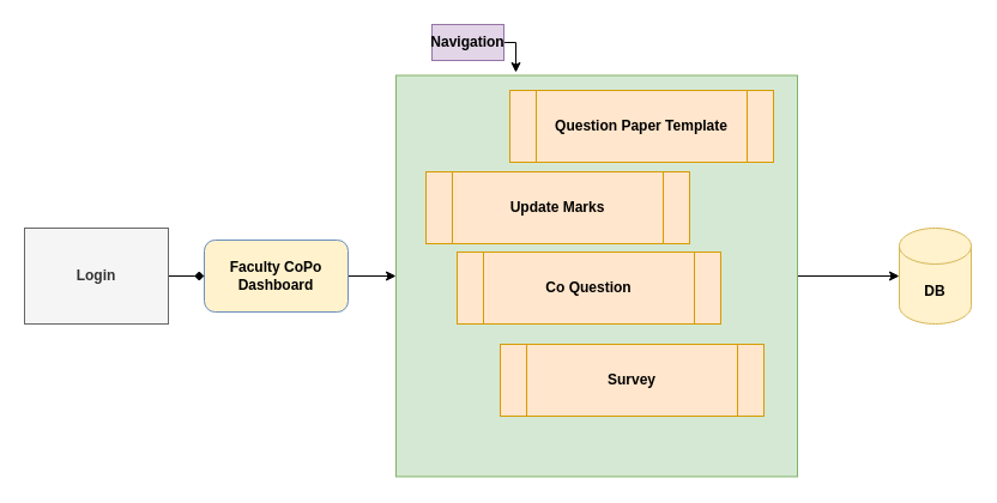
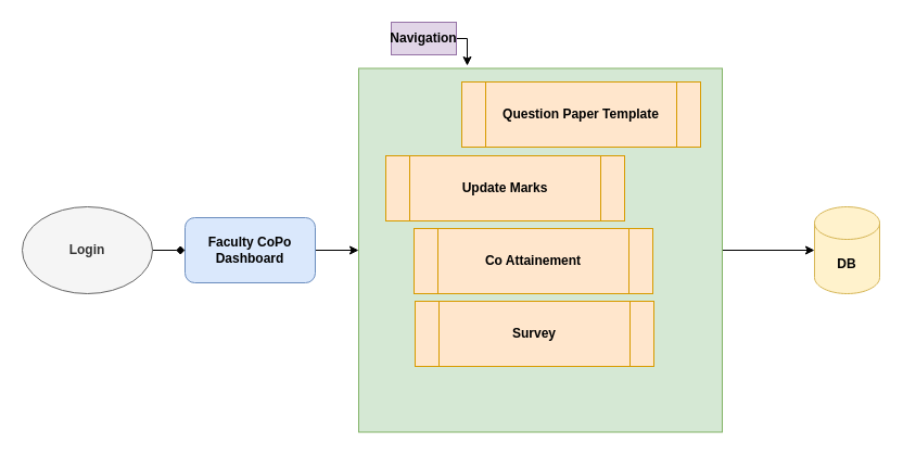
- <mxCell id="5" value="&lt;b&gt;Login&lt;/b&gt;" style="whiteSpace=wrap;html=1;fillColor=#f5f5f5;fontColor=#333333;strokeColor=#666666;rounded=0;" vertex="1" parent="1"><mxGeometry x="20" y="190" width="120" height="80" as="geometry" /></mxCell>
+ <mxCell id="5" value="&lt;b&gt;Login&lt;/b&gt;" style="ellipse;whiteSpace=wrap;html=1;fillColor=#f5f5f5;fontColor=#333333;strokeColor=#666666;" vertex="1" parent="1"><mxGeometry x="20" y="190" width="120" height="80" as="geometry" /></mxCell>
- <mxCell id="3" value="&lt;b&gt;Faculty CoPo Dashboard&lt;/b&gt;" style="rounded=1;whiteSpace=wrap;html=1;fillColor=#fff2cc;strokeColor=#6c8ebf;" vertex="1" parent="1"><mxGeometry x="170" y="200" width="120" height="60" as="geometry" /></mxCell>
+ <mxCell id="3" value="&lt;b&gt;Faculty CoPo Dashboard&lt;/b&gt;" style="rounded=1;whiteSpace=wrap;html=1;fillColor=#dae8fc;strokeColor=#6c8ebf;" vertex="1" parent="1"><mxGeometry x="170" y="200" width="120" height="60" as="geometry" /></mxCell>
- <mxCell id="12" value="&lt;b&gt;Co Question&lt;/b&gt;" style="shape=process;whiteSpace=wrap;html=1;backgroundOutline=1;fillColor=#ffe6cc;strokeColor=#d79b00;" vertex="1" parent="1"><mxGeometry x="381" y="210" width="220" height="60" as="geometry" /></mxCell>
+ <mxCell id="12" value="&lt;b&gt;Co Attainement&lt;/b&gt;" style="shape=process;whiteSpace=wrap;html=1;backgroundOutline=1;fillColor=#ffe6cc;strokeColor=#d79b00;" vertex="1" parent="1"><mxGeometry x="381" y="210" width="220" height="60" as="geometry" /></mxCell>
- <mxCell id="13" value="&lt;b&gt;Survey&lt;/b&gt;" style="shape=process;whiteSpace=wrap;html=1;backgroundOutline=1;fillColor=#ffe6cc;strokeColor=#d79b00;" vertex="1" parent="1"><mxGeometry x="417" y="287" width="220" height="60" as="geometry" /></mxCell>
+ <mxCell id="13" value="&lt;b&gt;Survey&lt;/b&gt;" style="shape=process;whiteSpace=wrap;html=1;backgroundOutline=1;fillColor=#ffe6cc;strokeColor=#d79b00;" vertex="1" parent="1"><mxGeometry x="382" y="277" width="220" height="60" as="geometry" /></mxCell>
